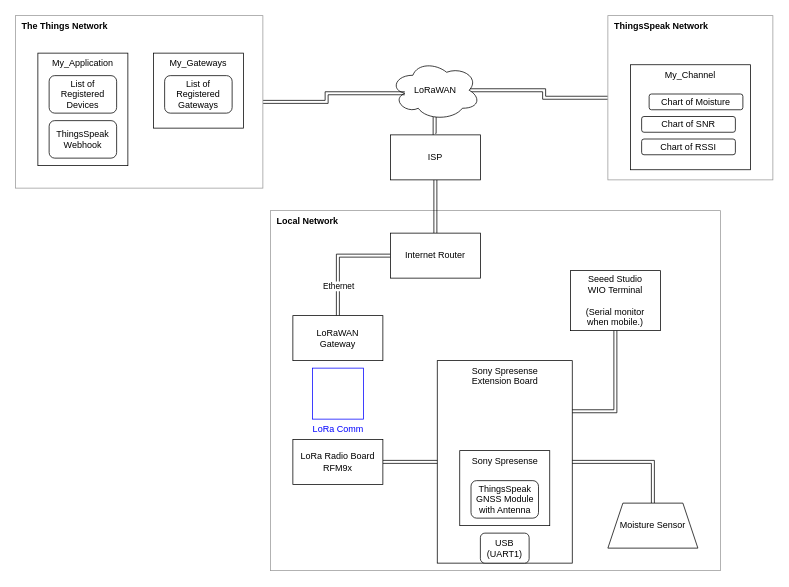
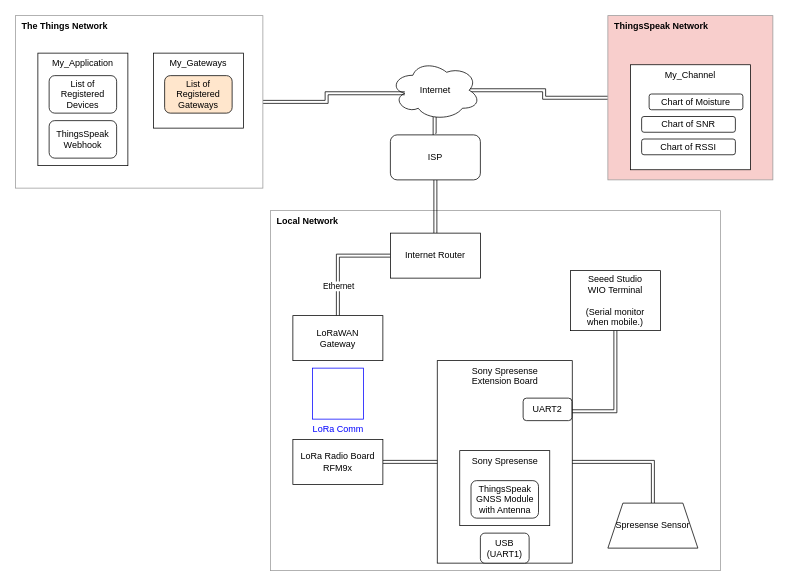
- <mxCell id="3" value="&lt;b&gt;&amp;nbsp; ThingsSpeak Network&lt;/b&gt;" style="rounded=0;whiteSpace=wrap;html=1;align=left;verticalAlign=top;strokeColor=#999999;" parent="1" vertex="1"><mxGeometry x="810" y="20" width="220" height="219" as="geometry" /></mxCell>
+ <mxCell id="3" value="&lt;b&gt;&amp;nbsp; ThingsSpeak Network&lt;/b&gt;" style="rounded=0;whiteSpace=wrap;html=1;align=left;verticalAlign=top;strokeColor=#999999;fillColor=#f8cecc;" parent="1" vertex="1"><mxGeometry x="810" y="20" width="220" height="219" as="geometry" /></mxCell>
- <mxCell id="17" value="LoRaWAN" style="ellipse;shape=cloud;whiteSpace=wrap;html=1;" parent="1" vertex="1"><mxGeometry x="520" y="79.5" width="120" height="80" as="geometry" /></mxCell>
+ <mxCell id="17" value="Internet" style="ellipse;shape=cloud;whiteSpace=wrap;html=1;" parent="1" vertex="1"><mxGeometry x="520" y="79.5" width="120" height="80" as="geometry" /></mxCell>
- <mxCell id="24" value="List of Registered Gateways" style="rounded=1;whiteSpace=wrap;html=1;" parent="1" vertex="1"><mxGeometry x="219" y="100" width="90" height="50" as="geometry" /></mxCell>
+ <mxCell id="24" value="List of Registered Gateways" style="rounded=1;whiteSpace=wrap;html=1;fillColor=#ffe6cc;" parent="1" vertex="1"><mxGeometry x="219" y="100" width="90" height="50" as="geometry" /></mxCell>
- <mxCell id="16" value="ISP" style="rounded=0;whiteSpace=wrap;html=1;" parent="1" vertex="1"><mxGeometry x="520" y="179" width="120" height="60" as="geometry" /></mxCell>
+ <mxCell id="16" value="ISP" style="whiteSpace=wrap;html=1;rounded=1;" parent="1" vertex="1"><mxGeometry x="520" y="179" width="120" height="60" as="geometry" /></mxCell>
+ <mxCell id="35" value="UART2" style="rounded=1;whiteSpace=wrap;html=1;" vertex="1" parent="1"><mxGeometry x="697" y="530" width="65" height="30" as="geometry" /></mxCell>
- <mxCell id="30" value="&lt;font color=&quot;#000000&quot;&gt;Moisture Sensor&lt;/font&gt;" style="shape=trapezoid;perimeter=trapezoidPerimeter;whiteSpace=wrap;html=1;fixedSize=1;fontColor=#0000FF;" parent="1" vertex="1"><mxGeometry x="810" y="670" width="120" height="60" as="geometry" /></mxCell>
+ <mxCell id="30" value="&lt;font color=&quot;#000000&quot;&gt;Spresense Sensor&lt;/font&gt;" style="shape=trapezoid;perimeter=trapezoidPerimeter;whiteSpace=wrap;html=1;fixedSize=1;fontColor=#0000FF;" parent="1" vertex="1"><mxGeometry x="810" y="670" width="120" height="60" as="geometry" /></mxCell>
